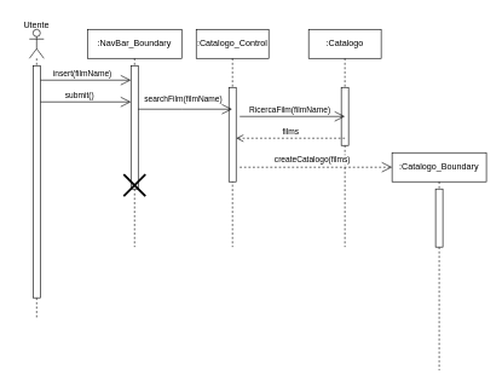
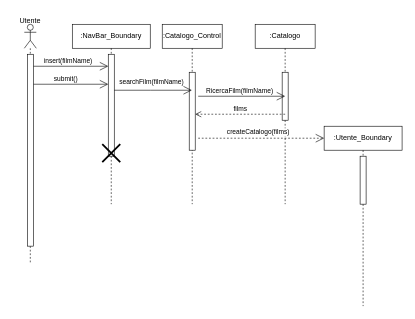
- <mxCell id="13" value=":Catalogo_Boundary" style="shape=umlLifeline;perimeter=lifelinePerimeter;whiteSpace=wrap;html=1;container=1;dropTarget=0;collapsible=0;recursiveResize=0;outlineConnect=0;portConstraint=eastwest;newEdgeStyle={&quot;curved&quot;:0,&quot;rounded&quot;:0};" parent="1" vertex="1"><mxGeometry x="540" y="210" width="130" height="300" as="geometry" /></mxCell>
+ <mxCell id="13" value=":Utente_Boundary" style="shape=umlLifeline;perimeter=lifelinePerimeter;whiteSpace=wrap;html=1;container=1;dropTarget=0;collapsible=0;recursiveResize=0;outlineConnect=0;portConstraint=eastwest;newEdgeStyle={&quot;curved&quot;:0,&quot;rounded&quot;:0};" parent="1" vertex="1"><mxGeometry x="540" y="210" width="130" height="300" as="geometry" /></mxCell>
